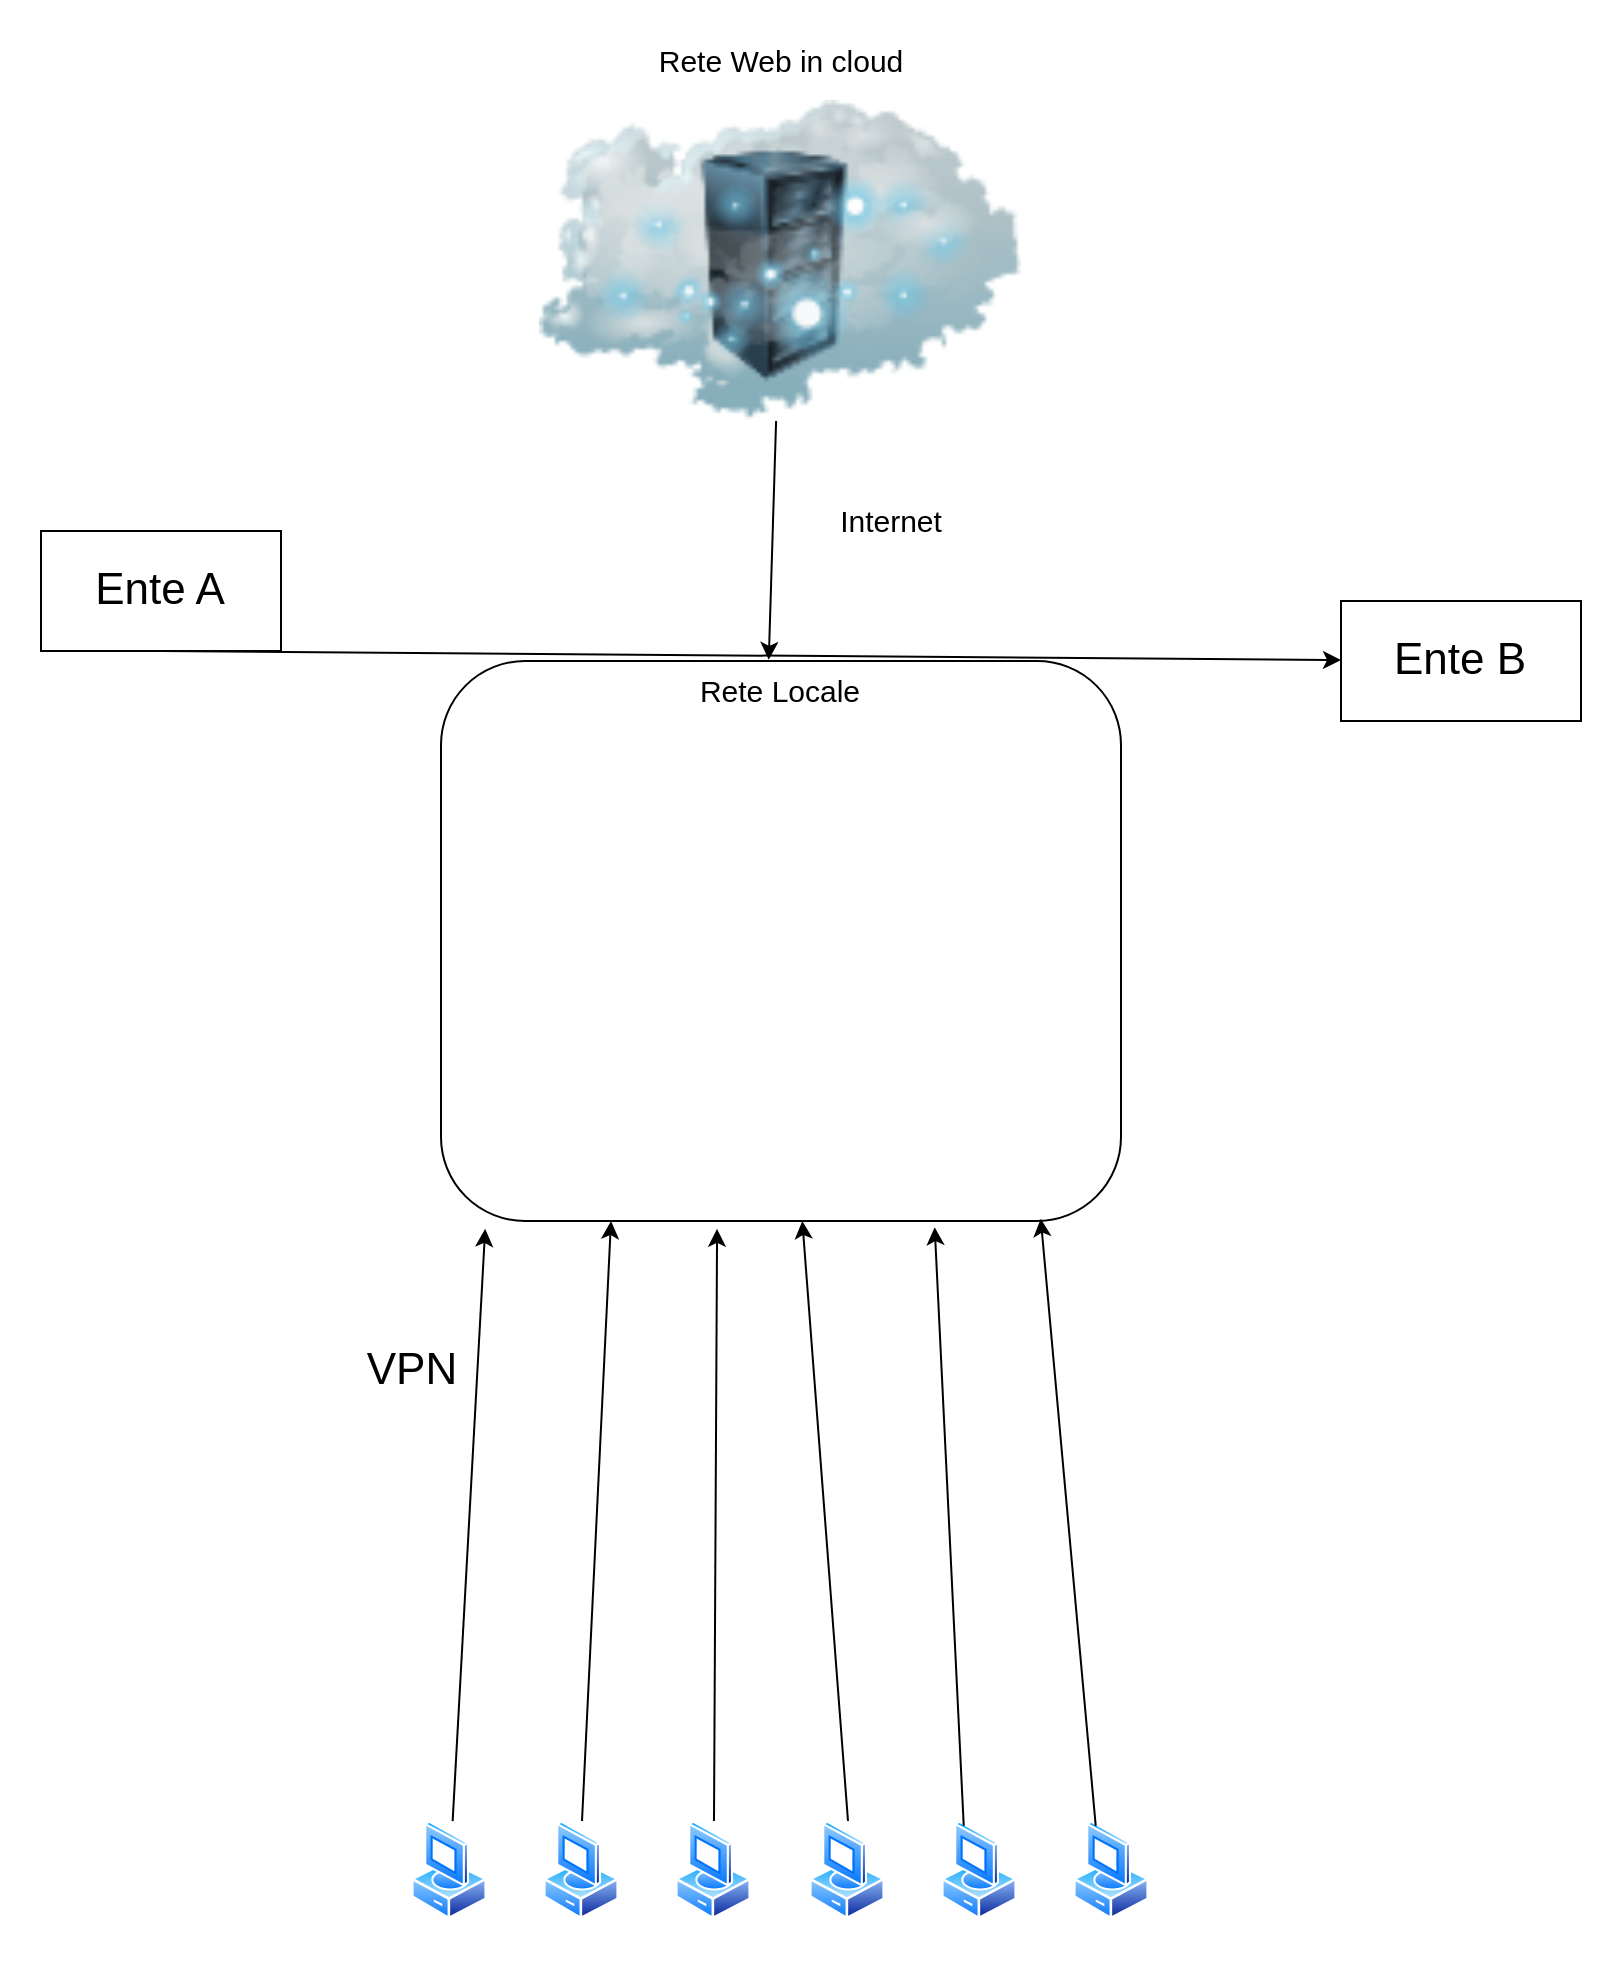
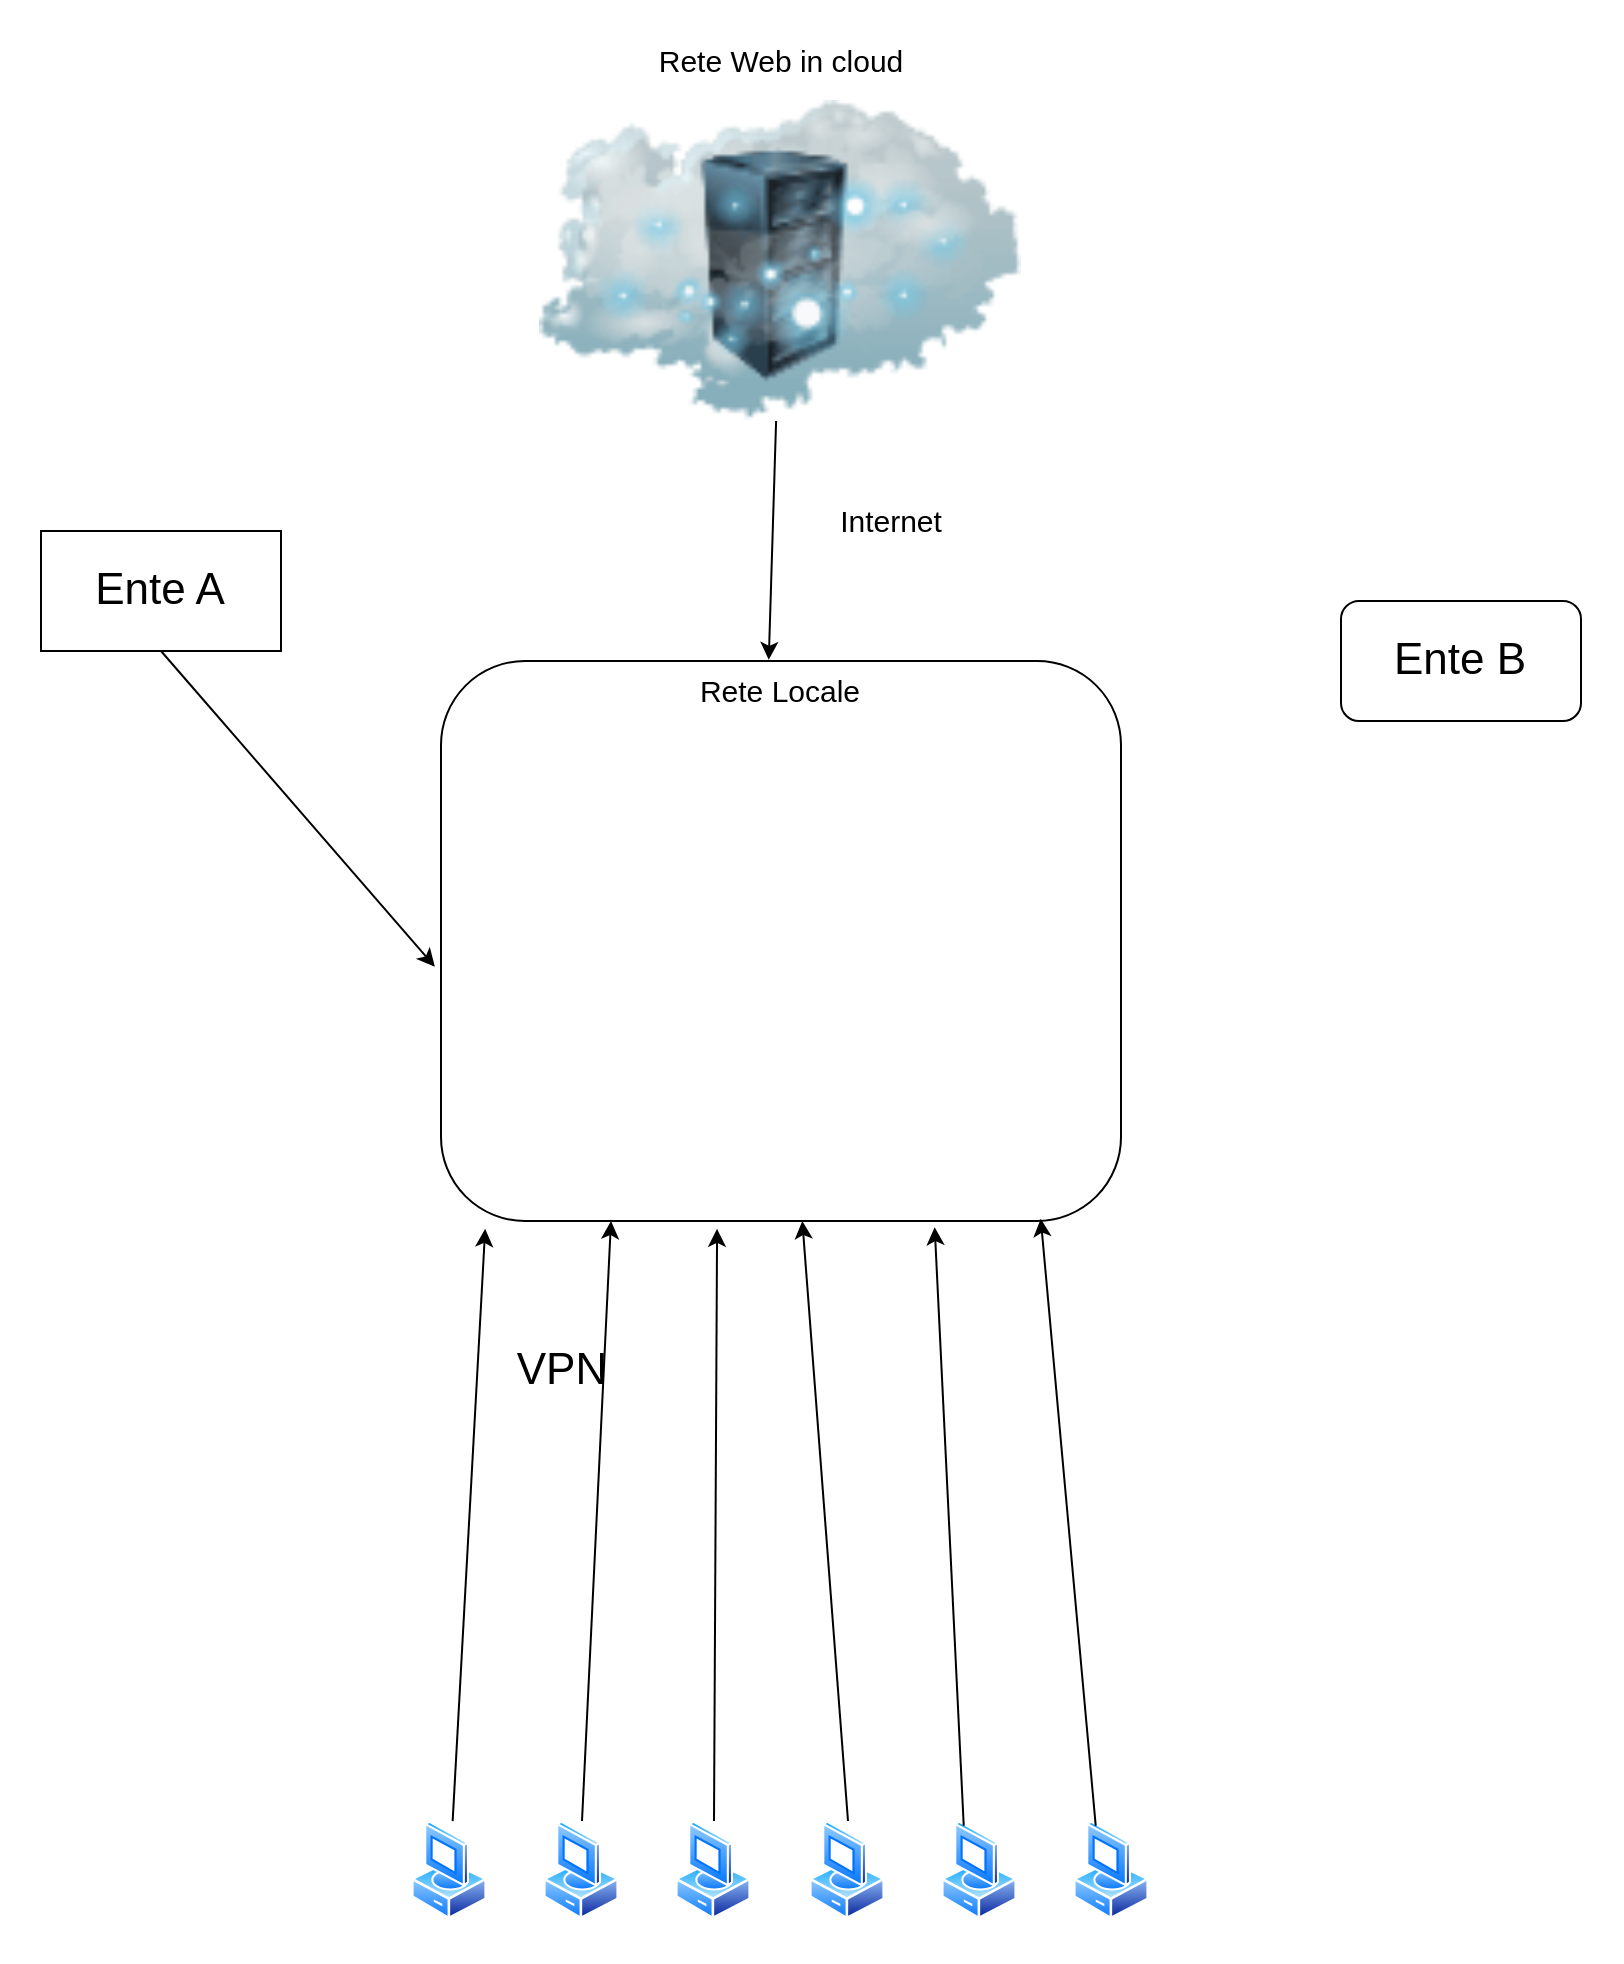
- <mxCell id="22" value="" style="endArrow=classic;html=1;fontSize=22;exitX=0.5;exitY=1;exitDx=0;exitDy=0;" edge="1" parent="1" source="20" target="21"><mxGeometry width="50" height="50" relative="1" as="geometry"><mxPoint x="110" y="500" as="sourcePoint" /><mxPoint x="160" y="450" as="targetPoint" /></mxGeometry></mxCell>
+ <mxCell id="22" value="" style="endArrow=classic;html=1;fontSize=22;exitX=0.5;exitY=1;exitDx=0;exitDy=0;entryX=-0.009;entryY=0.546;entryDx=0;entryDy=0;entryPerimeter=0;" edge="1" parent="1" source="20" target="5"><mxGeometry width="50" height="50" relative="1" as="geometry"><mxPoint x="110" y="500" as="sourcePoint" /><mxPoint x="160" y="450" as="targetPoint" /></mxGeometry></mxCell>
- <mxCell id="21" value="Ente B" style="rounded=0;whiteSpace=wrap;html=1;fontSize=22;align=center;" vertex="1" parent="1"><mxGeometry x="670" y="300" width="120" height="60" as="geometry" /></mxCell>
+ <mxCell id="21" value="Ente B" style="whiteSpace=wrap;html=1;fontSize=22;align=center;rounded=1;" vertex="1" parent="1"><mxGeometry x="670" y="300" width="120" height="60" as="geometry" /></mxCell>
- <mxCell id="18" value="VPN" style="text;html=1;strokeColor=none;fillColor=none;align=center;verticalAlign=middle;whiteSpace=wrap;rounded=0;fontSize=22;" vertex="1" parent="1"><mxGeometry x="185.5" y="675" width="40" height="20" as="geometry" /></mxCell>
+ <mxCell id="18" value="VPN" style="text;html=1;strokeColor=none;fillColor=none;align=center;verticalAlign=middle;whiteSpace=wrap;rounded=0;fontSize=22;" vertex="1" parent="1"><mxGeometry x="260.5" y="675" width="40" height="20" as="geometry" /></mxCell>
